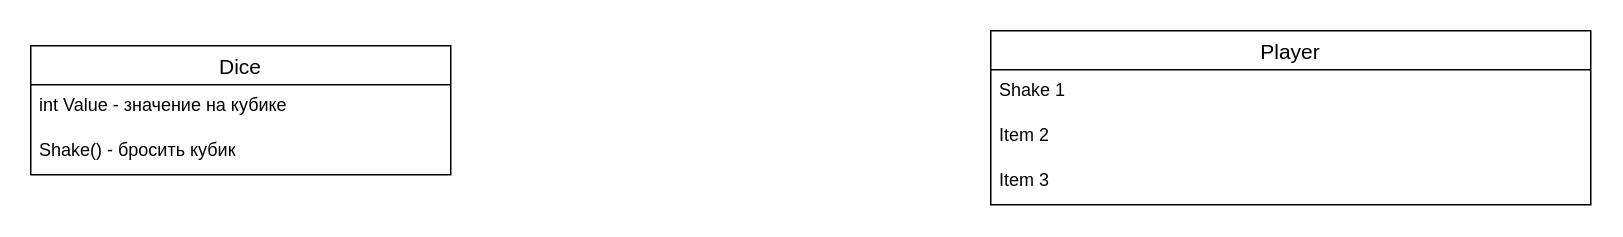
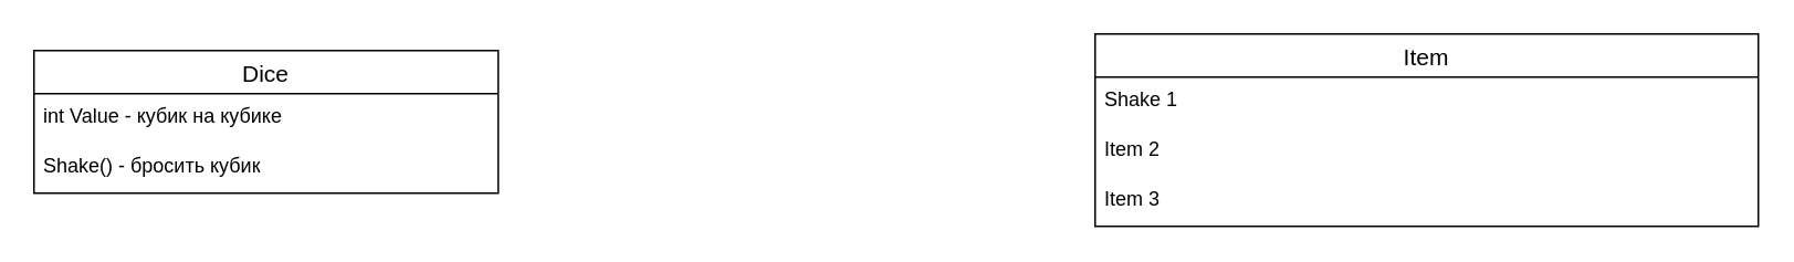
- <mxCell id="5" value="Player" style="swimlane;fontStyle=0;childLayout=stackLayout;horizontal=1;startSize=26;horizontalStack=0;resizeParent=1;resizeParentMax=0;resizeLast=0;collapsible=1;marginBottom=0;align=center;fontSize=14;" vertex="1" parent="1"><mxGeometry x="660" y="20" width="400" height="116" as="geometry" /></mxCell>
+ <mxCell id="5" value="Item" style="swimlane;fontStyle=0;childLayout=stackLayout;horizontal=1;startSize=26;horizontalStack=0;resizeParent=1;resizeParentMax=0;resizeLast=0;collapsible=1;marginBottom=0;align=center;fontSize=14;" vertex="1" parent="1"><mxGeometry x="660" y="20" width="400" height="116" as="geometry" /></mxCell>
- <mxCell id="3" value="int Value - значение на кубике" style="text;strokeColor=none;fillColor=none;spacingLeft=4;spacingRight=4;overflow=hidden;rotatable=0;points=[[0,0.5],[1,0.5]];portConstraint=eastwest;fontSize=12;whiteSpace=wrap;html=1;" vertex="1" parent="2"><mxGeometry y="26" width="280" height="30" as="geometry" /></mxCell>
+ <mxCell id="3" value="int Value - кубик на кубике" style="text;strokeColor=none;fillColor=none;spacingLeft=4;spacingRight=4;overflow=hidden;rotatable=0;points=[[0,0.5],[1,0.5]];portConstraint=eastwest;fontSize=12;whiteSpace=wrap;html=1;" vertex="1" parent="2"><mxGeometry y="26" width="280" height="30" as="geometry" /></mxCell>
